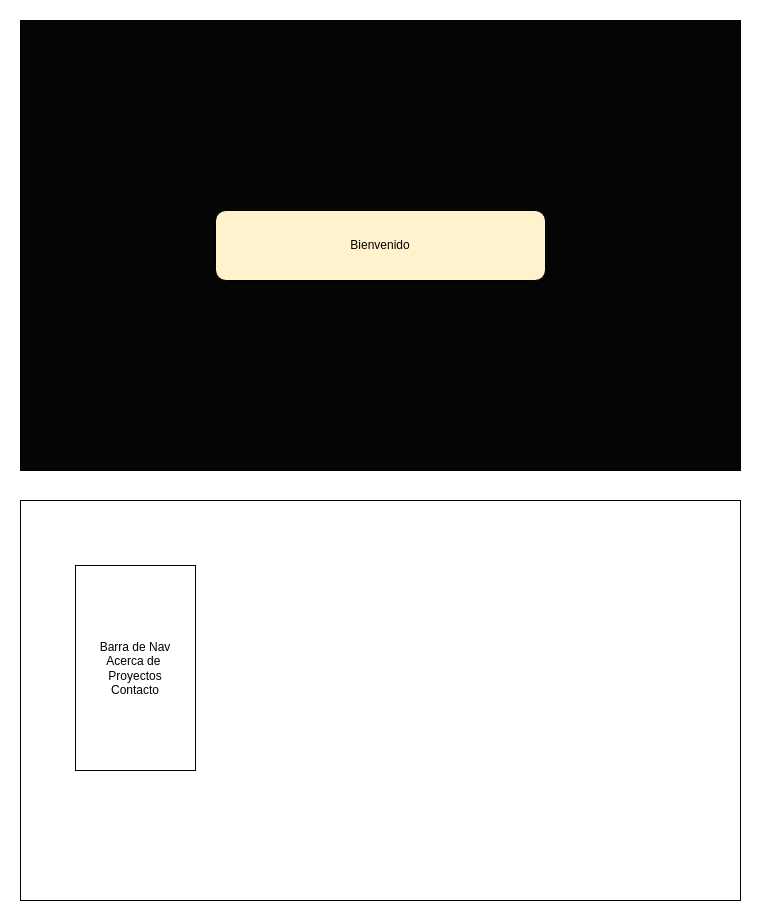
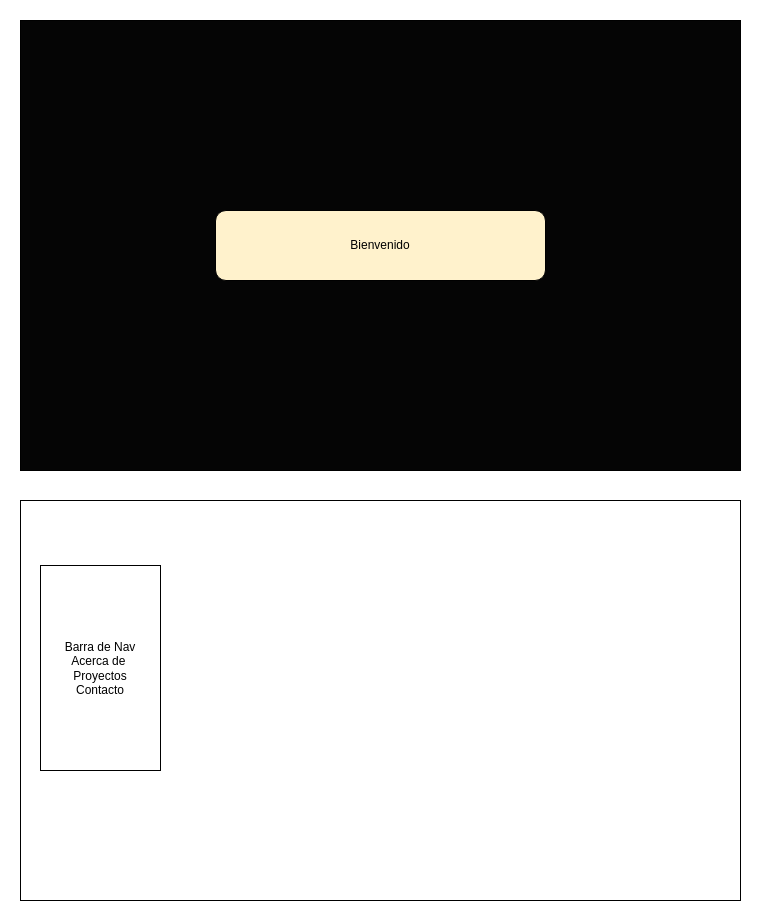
- <mxCell id="5" value="Barra de Nav&lt;br&gt;Acerca de&amp;nbsp;&lt;br&gt;Proyectos&lt;br&gt;Contacto&lt;br&gt;" style="rounded=0;whiteSpace=wrap;html=1;" parent="1" vertex="1"><mxGeometry x="75" y="565" width="120" height="205" as="geometry" /></mxCell>
+ <mxCell id="5" value="Barra de Nav&lt;br&gt;Acerca de&amp;nbsp;&lt;br&gt;Proyectos&lt;br&gt;Contacto&lt;br&gt;" style="rounded=0;whiteSpace=wrap;html=1;" parent="1" vertex="1"><mxGeometry x="40" y="565" width="120" height="205" as="geometry" /></mxCell>
